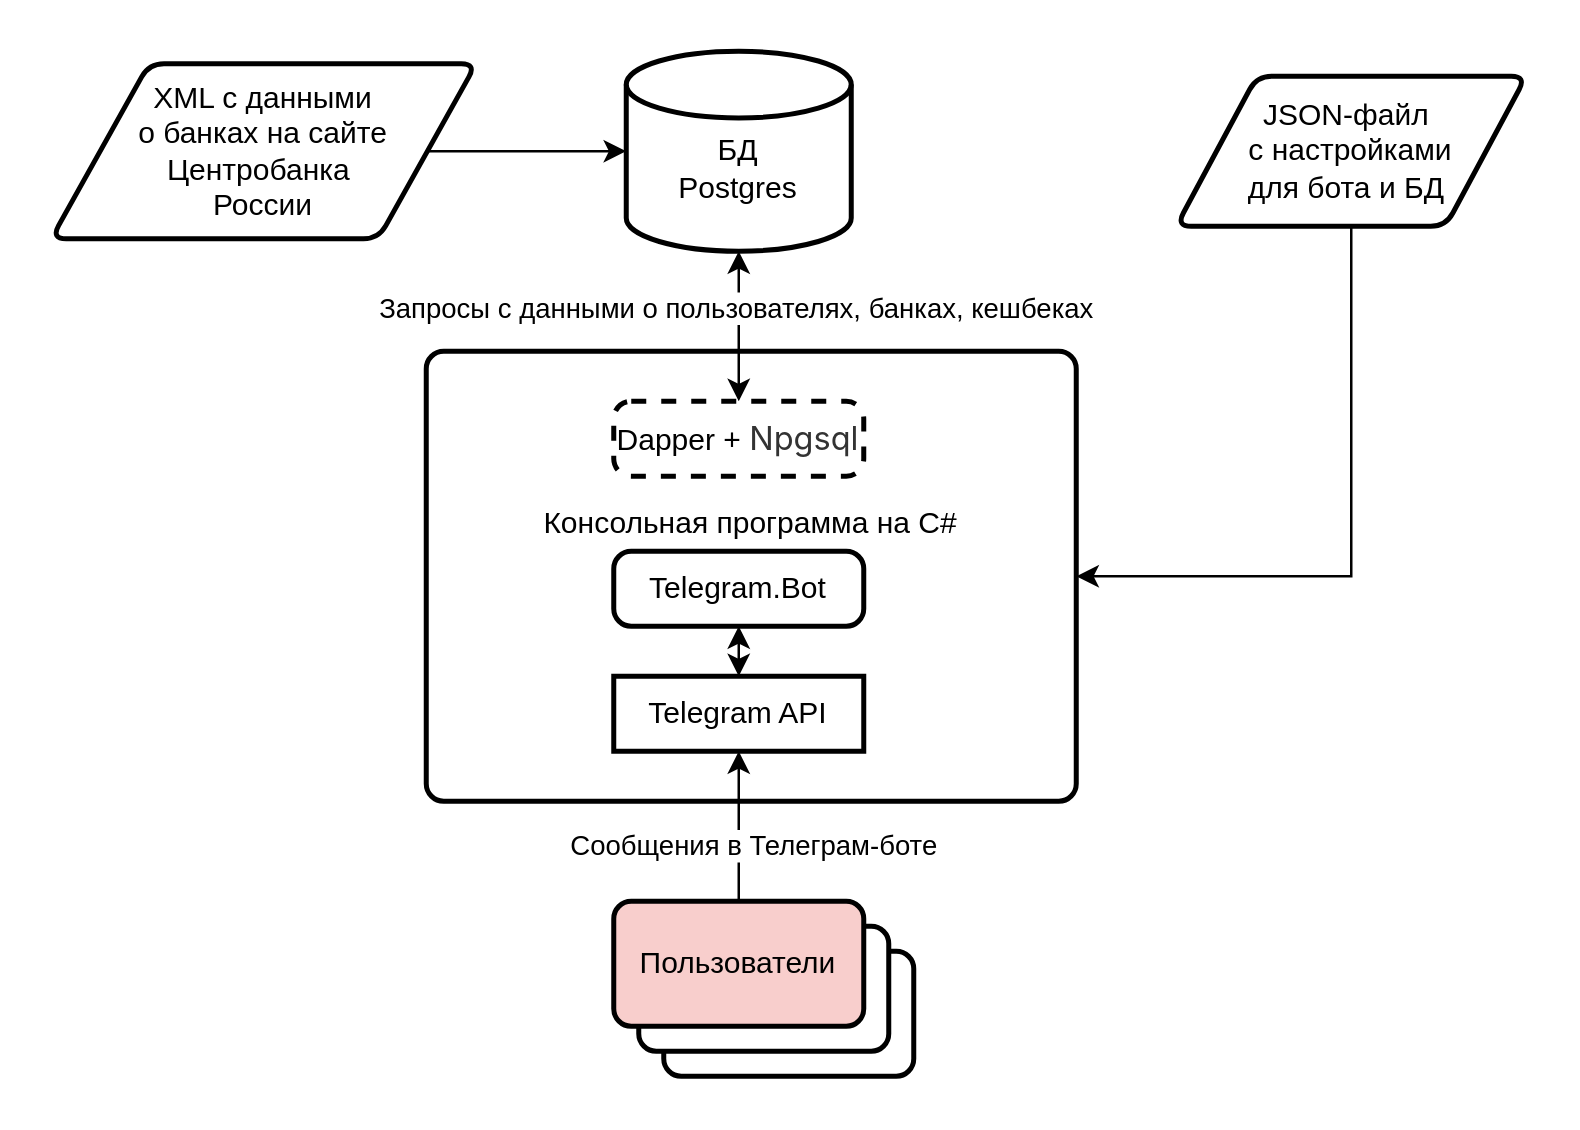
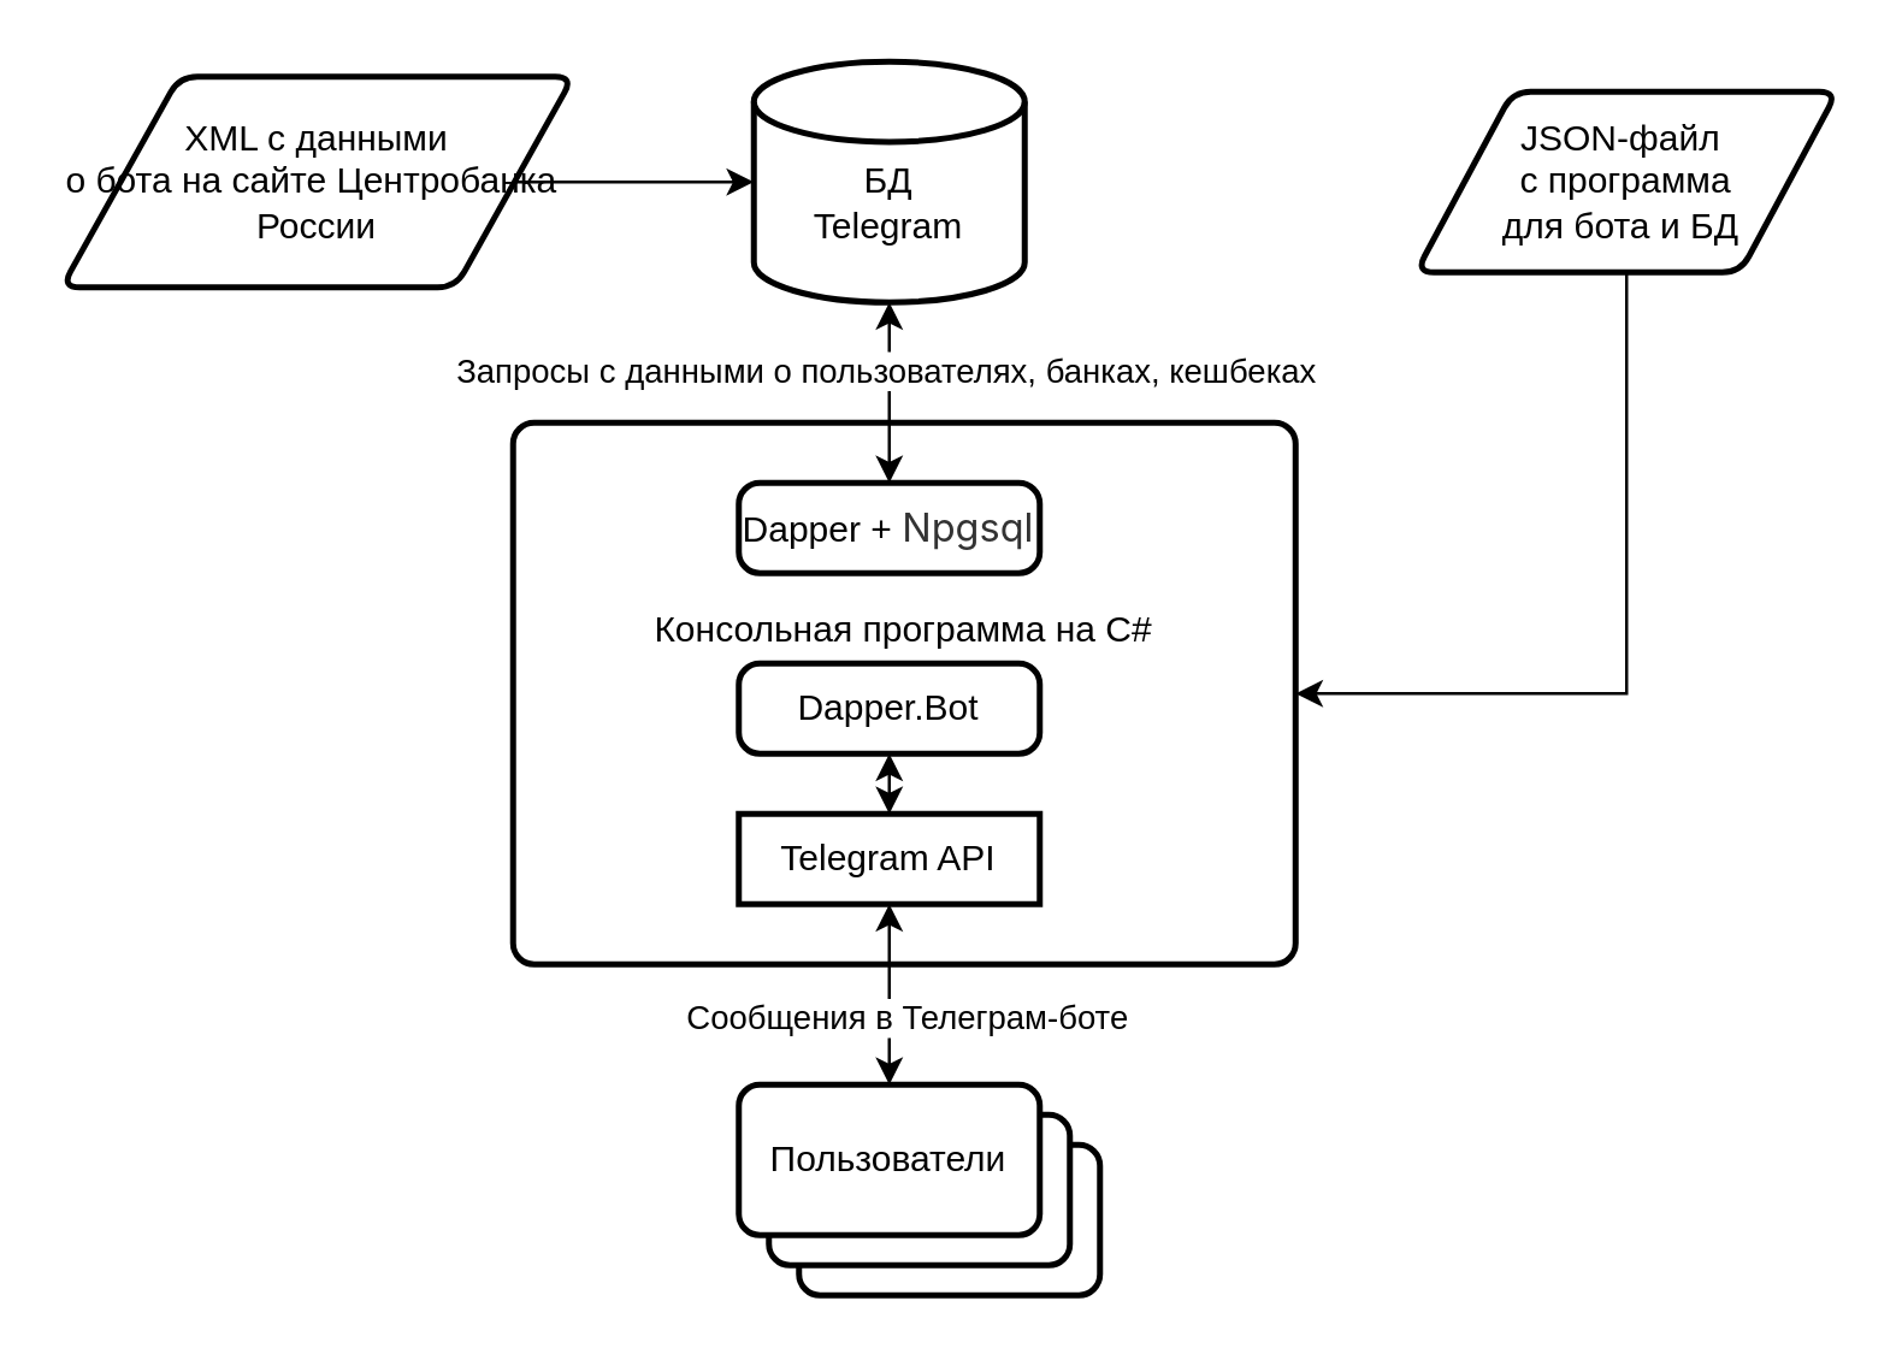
- <mxCell id="6" value="XML с данными&lt;div&gt;о банках на сайте Центробанка&amp;nbsp;&lt;/div&gt;&lt;div&gt;России&lt;/div&gt;" style="shape=parallelogram;html=1;strokeWidth=2;perimeter=parallelogramPerimeter;whiteSpace=wrap;rounded=1;arcSize=12;size=0.23;" vertex="1" parent="1"><mxGeometry x="20" y="25" width="170" height="70" as="geometry" /></mxCell>
+ <mxCell id="6" value="XML с данными&lt;div&gt;о бота на сайте Центробанка&amp;nbsp;&lt;/div&gt;&lt;div&gt;России&lt;/div&gt;" style="shape=parallelogram;html=1;strokeWidth=2;perimeter=parallelogramPerimeter;whiteSpace=wrap;rounded=1;arcSize=12;size=0.23;" vertex="1" parent="1"><mxGeometry x="20" y="25" width="170" height="70" as="geometry" /></mxCell>
- <mxCell id="5" value="&lt;div&gt;&lt;br&gt;&lt;/div&gt;&lt;div&gt;БД&lt;/div&gt;Postgres" style="strokeWidth=2;html=1;shape=mxgraph.flowchart.database;whiteSpace=wrap;" vertex="1" parent="1"><mxGeometry x="250" y="20" width="90" height="80" as="geometry" /></mxCell>
+ <mxCell id="5" value="&lt;div&gt;&lt;br&gt;&lt;/div&gt;&lt;div&gt;БД&lt;/div&gt;Telegram" style="strokeWidth=2;html=1;shape=mxgraph.flowchart.database;whiteSpace=wrap;" vertex="1" parent="1"><mxGeometry x="250" y="20" width="90" height="80" as="geometry" /></mxCell>
- <mxCell id="18" value="JSON-файл&amp;nbsp;&lt;div&gt;с настройками&lt;div&gt;&lt;div&gt;для бота и БД&amp;nbsp;&lt;/div&gt;&lt;/div&gt;&lt;/div&gt;" style="shape=parallelogram;html=1;strokeWidth=2;perimeter=parallelogramPerimeter;whiteSpace=wrap;rounded=1;arcSize=12;size=0.23;" vertex="1" parent="1"><mxGeometry x="470" y="30" width="140" height="60" as="geometry" /></mxCell>
+ <mxCell id="18" value="JSON-файл&amp;nbsp;&lt;div&gt;с программа&lt;div&gt;&lt;div&gt;для бота и БД&amp;nbsp;&lt;/div&gt;&lt;/div&gt;&lt;/div&gt;" style="shape=parallelogram;html=1;strokeWidth=2;perimeter=parallelogramPerimeter;whiteSpace=wrap;rounded=1;arcSize=12;size=0.23;" vertex="1" parent="1"><mxGeometry x="470" y="30" width="140" height="60" as="geometry" /></mxCell>
- <mxCell id="7" value="Dapper +&amp;nbsp;&lt;span style=&quot;color: rgb(51, 51, 51); font-family: -apple-system, BlinkMacSystemFont, Arial, Helvetica, sans-serif; font-size: 13px; text-align: start; background-color: rgb(255, 255, 255);&quot;&gt;Npgsql&lt;/span&gt;" style="rounded=1;whiteSpace=wrap;html=1;absoluteArcSize=1;arcSize=14;strokeWidth=2;dashed=1;" vertex="1" parent="1"><mxGeometry x="245" y="160" width="100" height="30" as="geometry" /></mxCell>
+ <mxCell id="7" value="Dapper +&amp;nbsp;&lt;span style=&quot;color: rgb(51, 51, 51); font-family: -apple-system, BlinkMacSystemFont, Arial, Helvetica, sans-serif; font-size: 13px; text-align: start; background-color: rgb(255, 255, 255);&quot;&gt;Npgsql&lt;/span&gt;" style="rounded=1;whiteSpace=wrap;html=1;absoluteArcSize=1;arcSize=14;strokeWidth=2;" vertex="1" parent="1"><mxGeometry x="245" y="160" width="100" height="30" as="geometry" /></mxCell>
- <mxCell id="15" value="Telegram.Bot" style="rounded=1;whiteSpace=wrap;html=1;absoluteArcSize=1;arcSize=14;strokeWidth=2;" vertex="1" parent="1"><mxGeometry x="245" y="220" width="100" height="30" as="geometry" /></mxCell>
+ <mxCell id="15" value="Dapper.Bot" style="rounded=1;whiteSpace=wrap;html=1;absoluteArcSize=1;arcSize=14;strokeWidth=2;" vertex="1" parent="1"><mxGeometry x="245" y="220" width="100" height="30" as="geometry" /></mxCell>
- <mxCell id="11" style="edgeStyle=orthogonalEdgeStyle;rounded=0;orthogonalLoop=1;jettySize=auto;html=1;exitX=0.5;exitY=1;exitDx=0;exitDy=0;entryX=0.5;entryY=0;entryDx=0;entryDy=0;startArrow=classic;startFill=1;endArrow=none;" edge="1" parent="1" source="14" target="10"><mxGeometry relative="1" as="geometry" /></mxCell>
+ <mxCell id="11" style="edgeStyle=orthogonalEdgeStyle;rounded=0;orthogonalLoop=1;jettySize=auto;html=1;exitX=0.5;exitY=1;exitDx=0;exitDy=0;entryX=0.5;entryY=0;entryDx=0;entryDy=0;startArrow=classic;startFill=1;" edge="1" parent="1" source="14" target="10"><mxGeometry relative="1" as="geometry" /></mxCell>
- <mxCell id="10" value="Пользователи" style="rounded=1;whiteSpace=wrap;html=1;absoluteArcSize=1;arcSize=14;strokeWidth=2;fillColor=#f8cecc;" vertex="1" parent="1"><mxGeometry x="245" y="360" width="100" height="50" as="geometry" /></mxCell>
+ <mxCell id="10" value="Пользователи" style="rounded=1;whiteSpace=wrap;html=1;absoluteArcSize=1;arcSize=14;strokeWidth=2;" vertex="1" parent="1"><mxGeometry x="245" y="360" width="100" height="50" as="geometry" /></mxCell>
